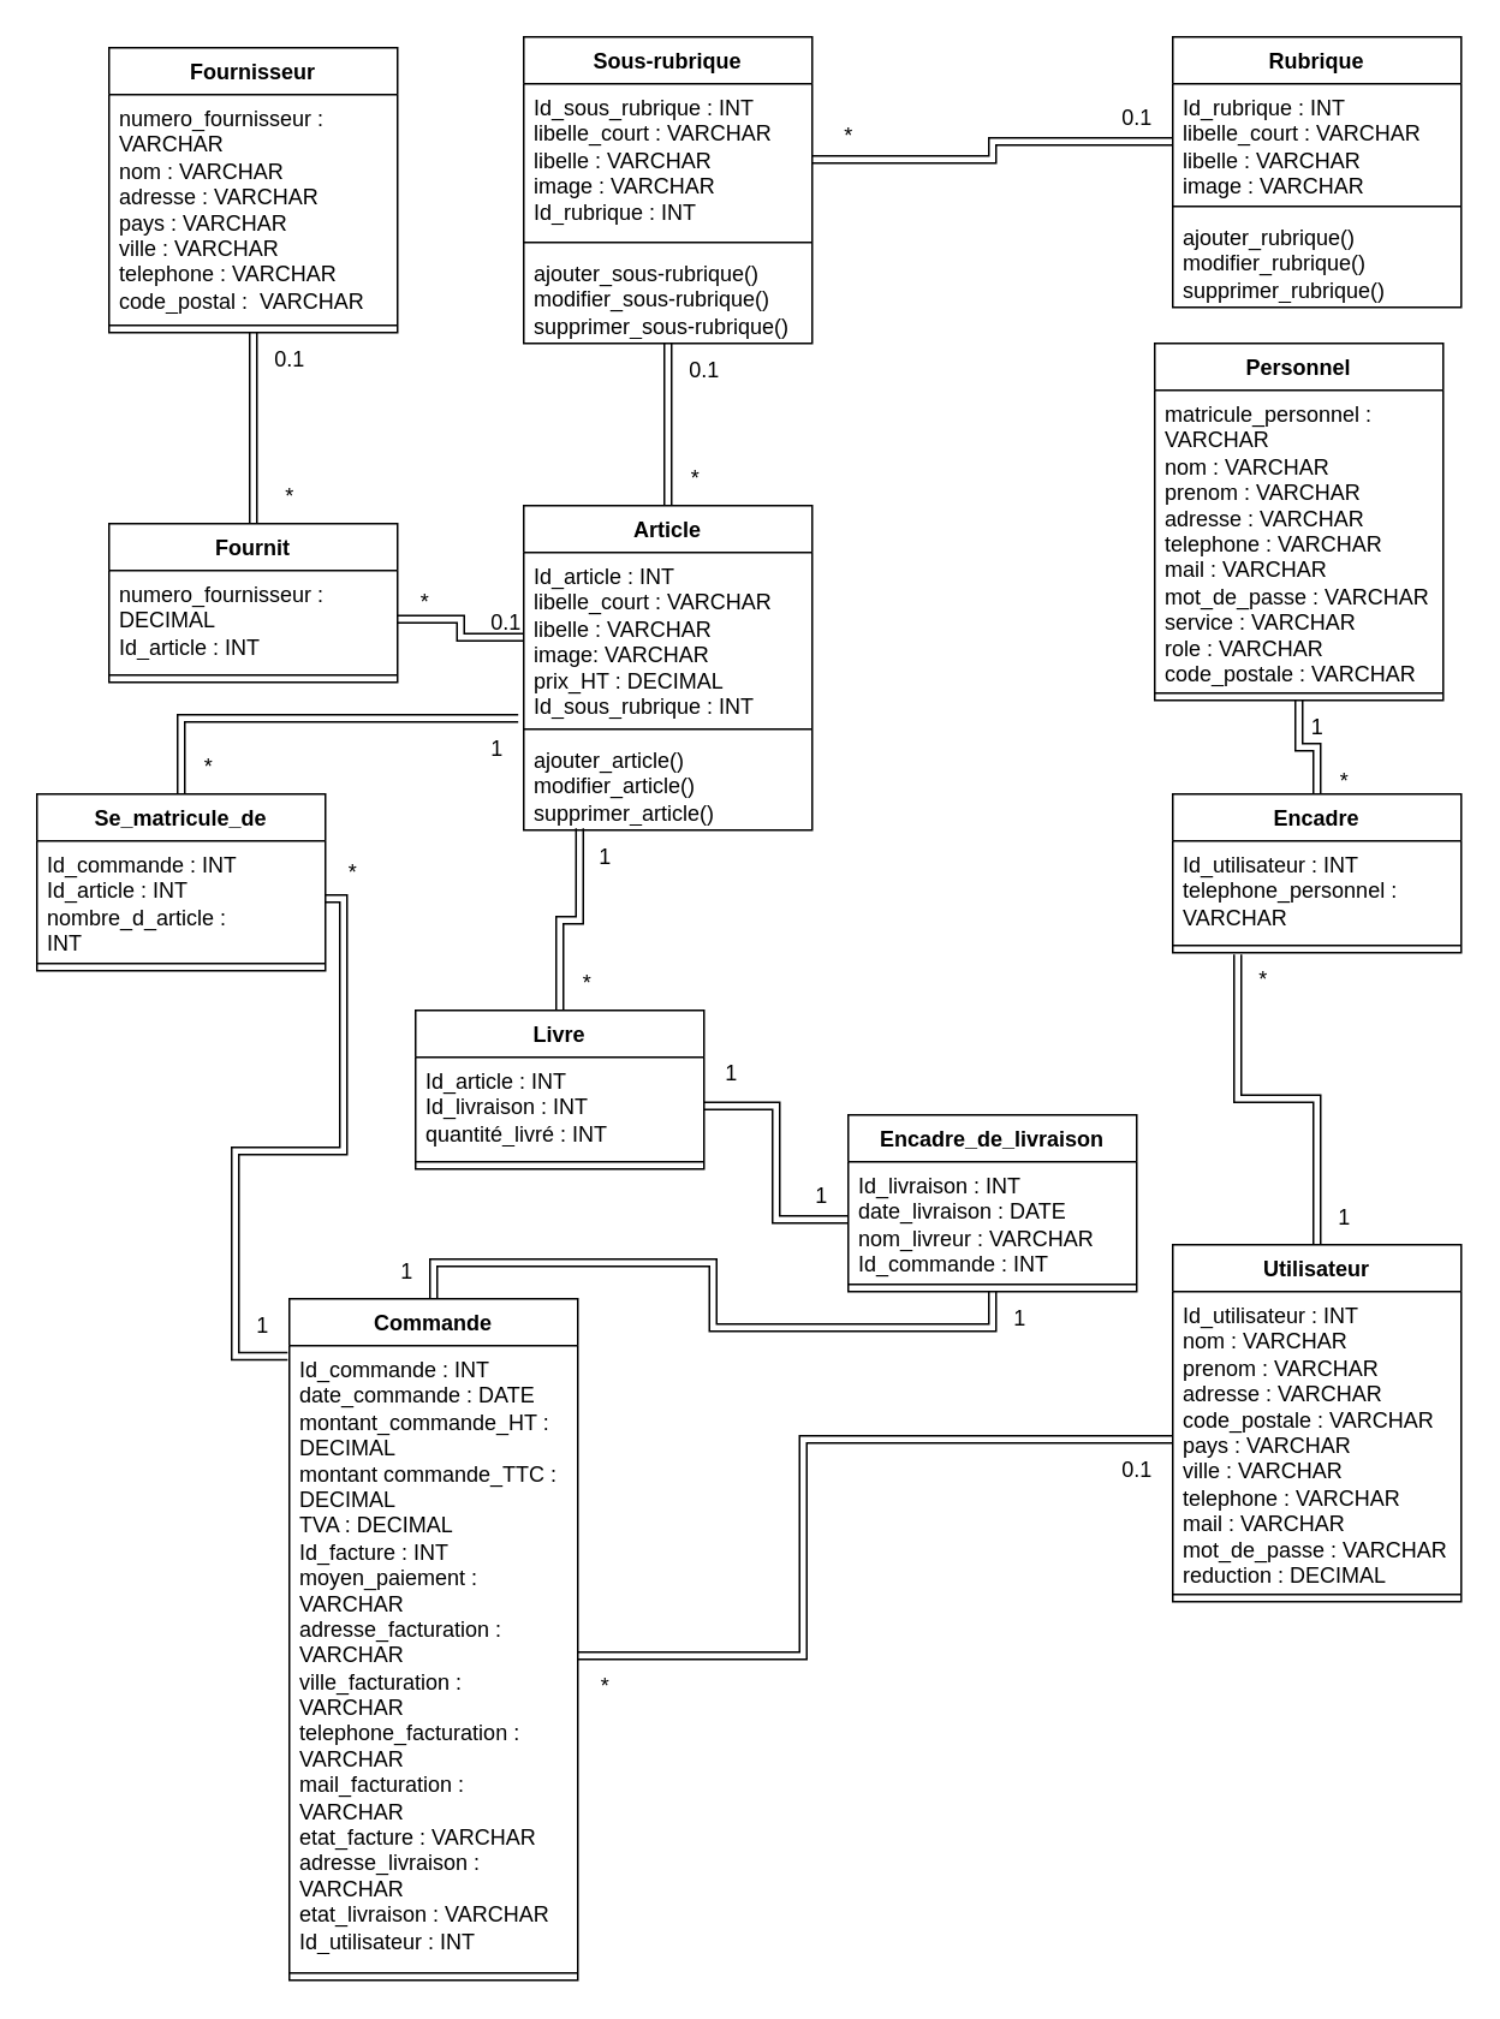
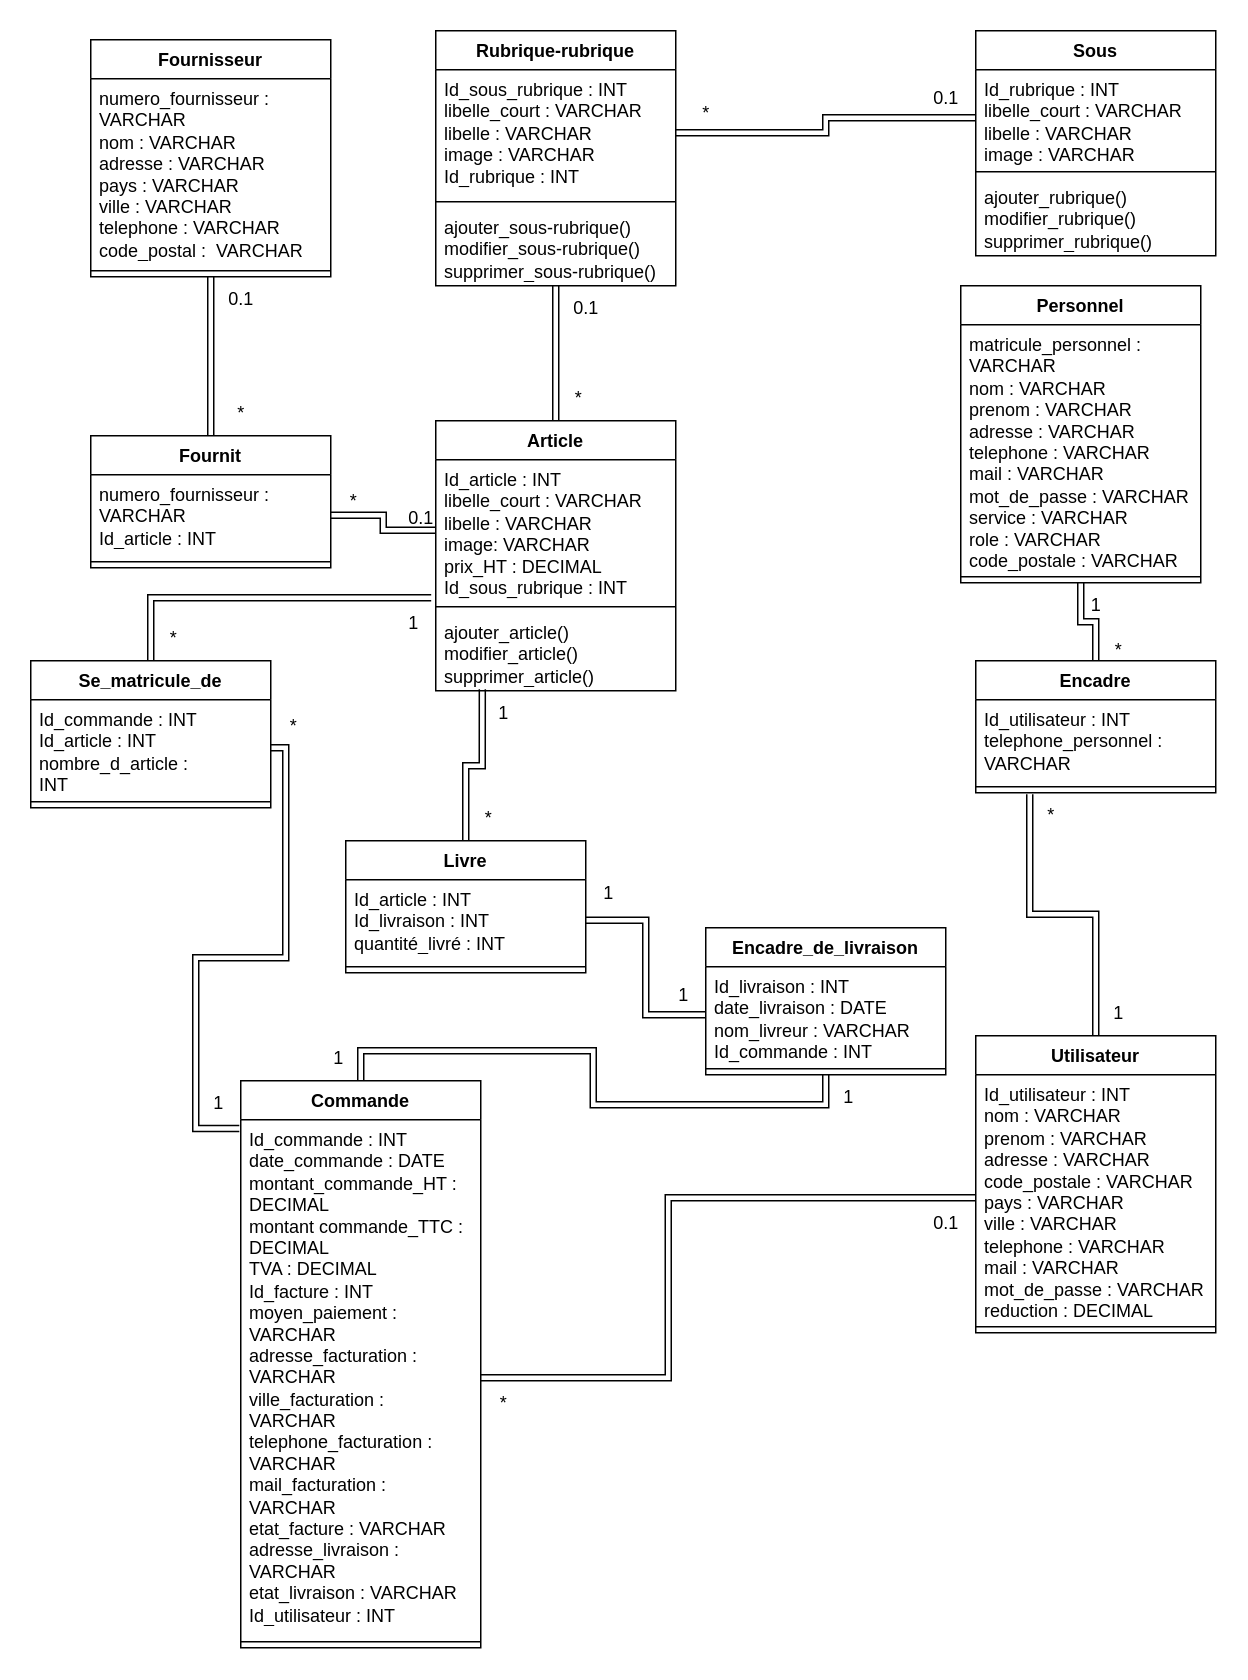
- <mxCell id="2" value="Sous-rubrique" style="swimlane;fontStyle=1;align=center;verticalAlign=top;childLayout=stackLayout;horizontal=1;startSize=26;horizontalStack=0;resizeParent=1;resizeParentMax=0;resizeLast=0;collapsible=1;marginBottom=0;whiteSpace=wrap;html=1;" parent="1" vertex="1"><mxGeometry x="290" y="20" width="160" height="170" as="geometry" /></mxCell>
+ <mxCell id="2" value="Rubrique-rubrique" style="swimlane;fontStyle=1;align=center;verticalAlign=top;childLayout=stackLayout;horizontal=1;startSize=26;horizontalStack=0;resizeParent=1;resizeParentMax=0;resizeLast=0;collapsible=1;marginBottom=0;whiteSpace=wrap;html=1;" parent="1" vertex="1"><mxGeometry x="290" y="20" width="160" height="170" as="geometry" /></mxCell>
- <mxCell id="9" value="Rubrique" style="swimlane;fontStyle=1;align=center;verticalAlign=top;childLayout=stackLayout;horizontal=1;startSize=26;horizontalStack=0;resizeParent=1;resizeParentMax=0;resizeLast=0;collapsible=1;marginBottom=0;whiteSpace=wrap;html=1;" parent="1" vertex="1"><mxGeometry x="650" y="20" width="160" height="150" as="geometry" /></mxCell>
+ <mxCell id="9" value="Sous" style="swimlane;fontStyle=1;align=center;verticalAlign=top;childLayout=stackLayout;horizontal=1;startSize=26;horizontalStack=0;resizeParent=1;resizeParentMax=0;resizeLast=0;collapsible=1;marginBottom=0;whiteSpace=wrap;html=1;" parent="1" vertex="1"><mxGeometry x="650" y="20" width="160" height="150" as="geometry" /></mxCell>
- <mxCell id="18" value="&lt;div&gt;numero_fournisseur : DECIMAL&lt;br&gt;&lt;/div&gt;&lt;div&gt;Id_article : INT&lt;br&gt;&lt;/div&gt;" style="text;strokeColor=none;fillColor=none;align=left;verticalAlign=top;spacingLeft=4;spacingRight=4;overflow=hidden;rotatable=0;points=[[0,0.5],[1,0.5]];portConstraint=eastwest;whiteSpace=wrap;html=1;" parent="17" vertex="1"><mxGeometry y="26" width="160" height="54" as="geometry" /></mxCell>
+ <mxCell id="18" value="&lt;div&gt;numero_fournisseur : VARCHAR&lt;br&gt;&lt;/div&gt;&lt;div&gt;Id_article : INT&lt;br&gt;&lt;/div&gt;" style="text;strokeColor=none;fillColor=none;align=left;verticalAlign=top;spacingLeft=4;spacingRight=4;overflow=hidden;rotatable=0;points=[[0,0.5],[1,0.5]];portConstraint=eastwest;whiteSpace=wrap;html=1;" parent="17" vertex="1"><mxGeometry y="26" width="160" height="54" as="geometry" /></mxCell>
